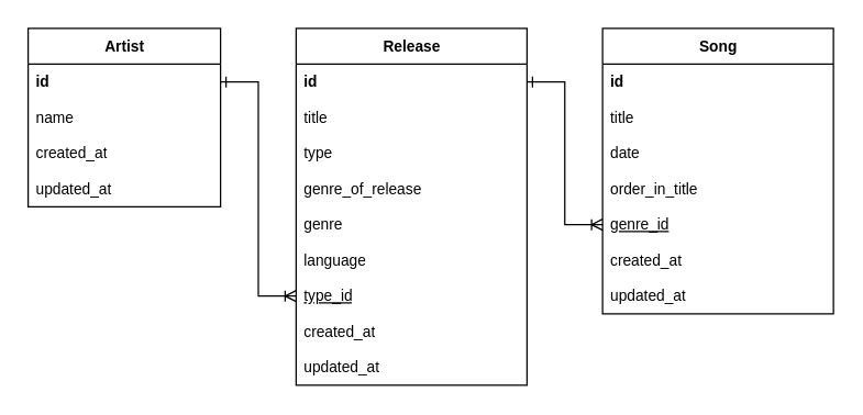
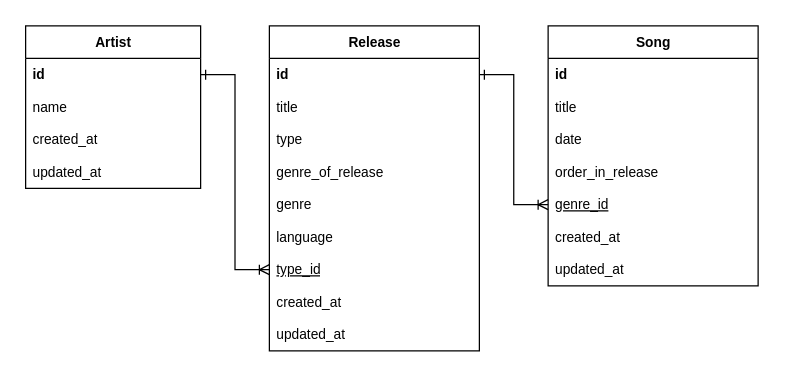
- <mxCell id="21" value="order_in_title" style="text;strokeColor=none;fillColor=none;align=left;verticalAlign=top;spacingLeft=4;spacingRight=4;overflow=hidden;rotatable=0;points=[[0,0.5],[1,0.5]];portConstraint=eastwest;whiteSpace=wrap;html=1;fontFamily=Helvetica;fontSize=11;fontColor=default;labelBackgroundColor=default;" vertex="1" parent="17"><mxGeometry y="104" width="168" height="26" as="geometry" /></mxCell>
+ <mxCell id="21" value="order_in_release" style="text;strokeColor=none;fillColor=none;align=left;verticalAlign=top;spacingLeft=4;spacingRight=4;overflow=hidden;rotatable=0;points=[[0,0.5],[1,0.5]];portConstraint=eastwest;whiteSpace=wrap;html=1;fontFamily=Helvetica;fontSize=11;fontColor=default;labelBackgroundColor=default;" vertex="1" parent="17"><mxGeometry y="104" width="168" height="26" as="geometry" /></mxCell>
